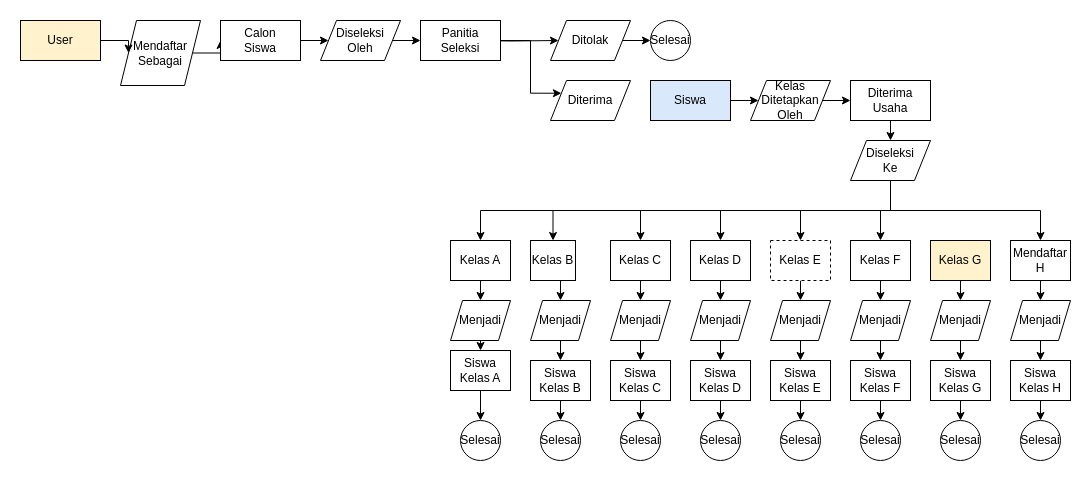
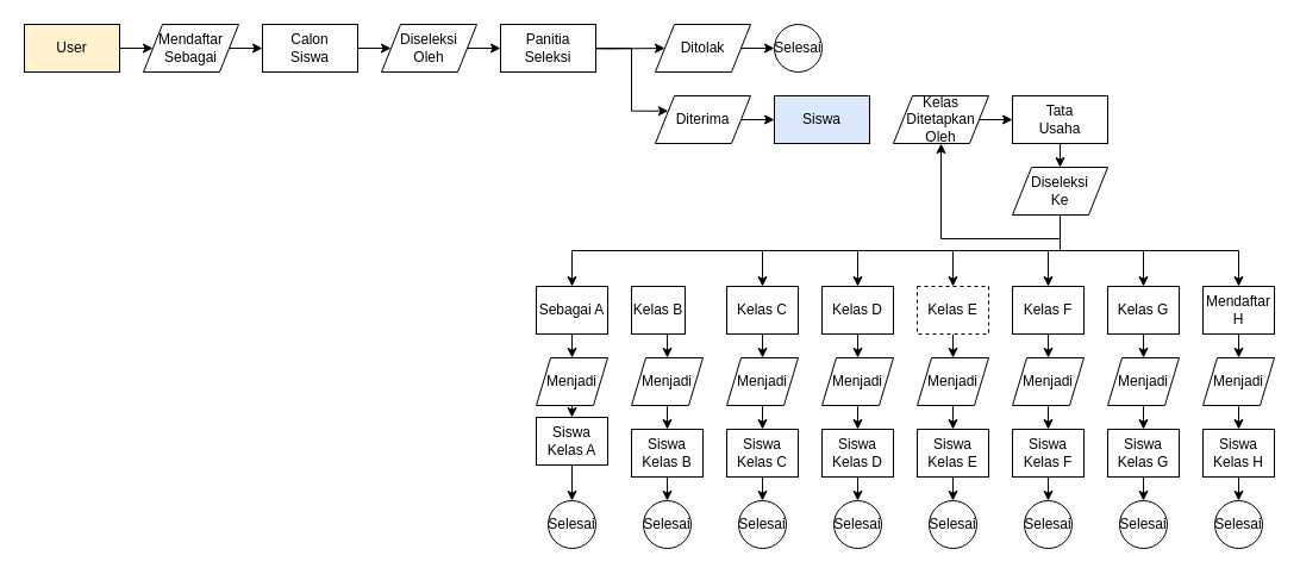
- <mxCell id="3" value="Mendaftar&lt;br&gt;Sebagai" style="shape=parallelogram;perimeter=parallelogramPerimeter;whiteSpace=wrap;html=1;" parent="1" vertex="1"><mxGeometry x="120" y="20" width="80" height="65" as="geometry" /></mxCell>
+ <mxCell id="3" value="Mendaftar&lt;br&gt;Sebagai" style="shape=parallelogram;perimeter=parallelogramPerimeter;whiteSpace=wrap;html=1;" parent="1" vertex="1"><mxGeometry x="120" y="20" width="80" height="40" as="geometry" /></mxCell>
+ <mxCell id="16" style="edgeStyle=orthogonalEdgeStyle;rounded=0;orthogonalLoop=1;jettySize=auto;html=1;exitX=1;exitY=0.5;exitDx=0;exitDy=0;entryX=0;entryY=0.5;entryDx=0;entryDy=0;" parent="1" source="17" target="19" edge="1"><mxGeometry relative="1" as="geometry" /></mxCell>
- <mxCell id="18" style="edgeStyle=orthogonalEdgeStyle;rounded=0;orthogonalLoop=1;jettySize=auto;html=1;exitX=1;exitY=0.5;exitDx=0;exitDy=0;entryX=0;entryY=0.5;entryDx=0;entryDy=0;" parent="1" source="19" target="21" edge="1"><mxGeometry relative="1" as="geometry" /></mxCell>
- <mxCell id="23" value="Diterima&lt;br&gt;Usaha" style="rounded=0;whiteSpace=wrap;html=1;" parent="1" vertex="1"><mxGeometry x="850" y="80" width="80" height="40" as="geometry" /></mxCell>
+ <mxCell id="23" value="Tata&lt;br&gt;Usaha" style="rounded=0;whiteSpace=wrap;html=1;" parent="1" vertex="1"><mxGeometry x="850" y="80" width="80" height="40" as="geometry" /></mxCell>
- <mxCell id="41" style="edgeStyle=orthogonalEdgeStyle;rounded=0;orthogonalLoop=1;jettySize=auto;html=1;exitX=0.5;exitY=1;exitDx=0;exitDy=0;entryX=0.5;entryY=0;entryDx=0;entryDy=0;" parent="1" source="48" target="27" edge="1"><mxGeometry relative="1" as="geometry" /></mxCell>
+ <mxCell id="41" style="edgeStyle=orthogonalEdgeStyle;rounded=0;orthogonalLoop=1;jettySize=auto;html=1;exitX=0.5;exitY=1;exitDx=0;exitDy=0;" parent="1" source="48" target="21" edge="1"><mxGeometry relative="1" as="geometry" /></mxCell>
+ <mxCell id="46" style="edgeStyle=orthogonalEdgeStyle;rounded=0;orthogonalLoop=1;jettySize=auto;html=1;exitX=0.5;exitY=1;exitDx=0;exitDy=0;entryX=0.5;entryY=0;entryDx=0;entryDy=0;" parent="1" source="48" target="37" edge="1"><mxGeometry relative="1" as="geometry" /></mxCell>
- <mxCell id="25" value="Kelas A" style="rounded=0;whiteSpace=wrap;html=1;" parent="1" vertex="1"><mxGeometry x="450" y="240" width="60" height="40" as="geometry" /></mxCell>
+ <mxCell id="25" value="Sebagai A" style="rounded=0;whiteSpace=wrap;html=1;" parent="1" vertex="1"><mxGeometry x="450" y="240" width="60" height="40" as="geometry" /></mxCell>
- <mxCell id="37" value="Kelas G" style="rounded=0;whiteSpace=wrap;html=1;fillColor=#fff2cc;" parent="1" vertex="1"><mxGeometry x="930" y="240" width="60" height="40" as="geometry" /></mxCell>
+ <mxCell id="37" value="Kelas G" style="rounded=0;whiteSpace=wrap;html=1;" parent="1" vertex="1"><mxGeometry x="930" y="240" width="60" height="40" as="geometry" /></mxCell>
